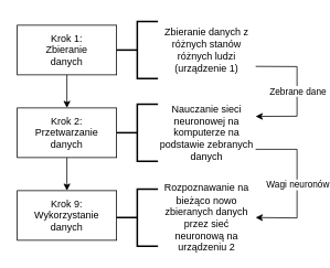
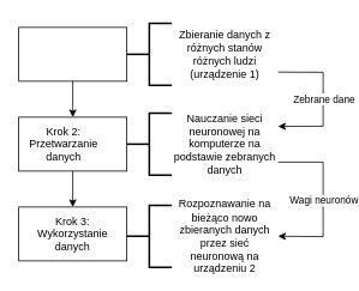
- <mxCell id="3" value="&lt;div&gt;Krok 1:&lt;/div&gt;&lt;div&gt;Zbieranie danych&lt;br&gt;&lt;/div&gt;" style="text;html=1;strokeColor=none;fillColor=none;align=center;verticalAlign=middle;whiteSpace=wrap;rounded=0;" vertex="1" parent="1"><mxGeometry x="41" y="40.5" width="78" height="39" as="geometry" /></mxCell>
- <mxCell id="5" value="&lt;div&gt;Krok 2:&lt;/div&gt;&lt;div&gt;Przetwarzanie danych&lt;br&gt;&lt;/div&gt;" style="text;html=1;strokeColor=none;fillColor=none;align=center;verticalAlign=middle;whiteSpace=wrap;rounded=0;" vertex="1" parent="1"><mxGeometry x="41" y="140.5" width="78" height="39" as="geometry" /></mxCell>
+ <mxCell id="5" value="&lt;div&gt;Krok 2:&lt;/div&gt;&lt;div&gt;Przetwarzanie danych&lt;br&gt;&lt;/div&gt;" style="text;html=1;strokeColor=none;fillColor=none;align=center;verticalAlign=middle;whiteSpace=wrap;rounded=0;" vertex="1" parent="1"><mxGeometry x="31" y="140.5" width="78" height="39" as="geometry" /></mxCell>
- <mxCell id="7" value="&lt;div&gt;Krok 9:&lt;/div&gt;&lt;div&gt;Wykorzystanie danych&lt;br&gt;&lt;/div&gt;" style="text;html=1;strokeColor=none;fillColor=none;align=center;verticalAlign=middle;whiteSpace=wrap;rounded=0;" vertex="1" parent="1"><mxGeometry x="41" y="240.5" width="78" height="39" as="geometry" /></mxCell>
+ <mxCell id="7" value="&lt;div&gt;Krok 3:&lt;/div&gt;&lt;div&gt;Wykorzystanie danych&lt;br&gt;&lt;/div&gt;" style="text;html=1;strokeColor=none;fillColor=none;align=center;verticalAlign=middle;whiteSpace=wrap;rounded=0;" vertex="1" parent="1"><mxGeometry x="41" y="240.5" width="78" height="39" as="geometry" /></mxCell>
